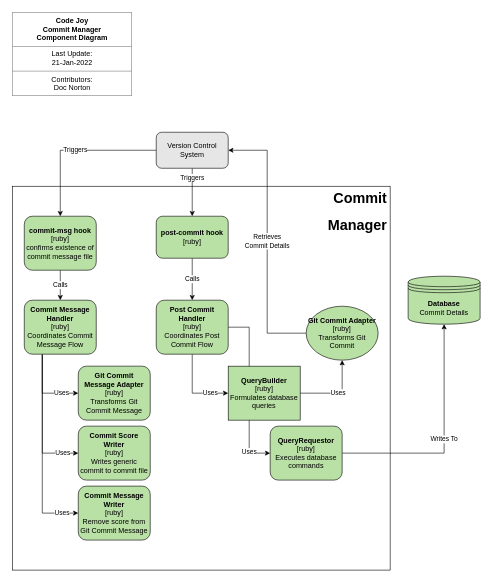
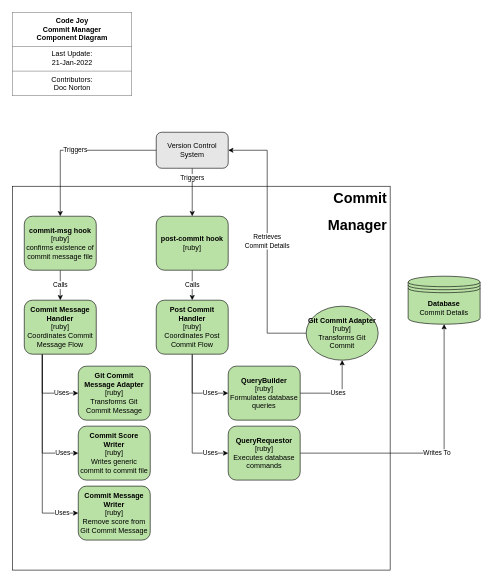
- <mxCell id="20" value="&lt;b&gt;post-commit hook&lt;br&gt;&lt;/b&gt;[ruby]&lt;br&gt;" style="rounded=1;whiteSpace=wrap;html=1;fillColor=#B9E0A5;" parent="1" vertex="1"><mxGeometry x="260" y="360" width="120" height="70" as="geometry" /></mxCell>
+ <mxCell id="20" value="&lt;b&gt;post-commit hook&lt;br&gt;&lt;/b&gt;[ruby]&lt;br&gt;" style="rounded=1;whiteSpace=wrap;html=1;fillColor=#B9E0A5;" parent="1" vertex="1"><mxGeometry x="260" y="360" width="120" height="90" as="geometry" /></mxCell>
- <mxCell id="26" value="&lt;b&gt;QueryBuilder&lt;br&gt;&lt;/b&gt;[ruby]&lt;br&gt;Formulates database queries" style="whiteSpace=wrap;html=1;fillColor=#B9E0A5;rounded=0;" vertex="1" parent="1"><mxGeometry x="380" y="610" width="120" height="90" as="geometry" /></mxCell>
+ <mxCell id="26" value="&lt;b&gt;QueryBuilder&lt;br&gt;&lt;/b&gt;[ruby]&lt;br&gt;Formulates database queries" style="rounded=1;whiteSpace=wrap;html=1;fillColor=#B9E0A5;" vertex="1" parent="1"><mxGeometry x="380" y="610" width="120" height="90" as="geometry" /></mxCell>
- <mxCell id="24" value="&lt;b&gt;QueryRequestor&lt;br&gt;&lt;/b&gt;[ruby]&lt;br&gt;Executes database commands" style="rounded=1;whiteSpace=wrap;html=1;fillColor=#B9E0A5;" vertex="1" parent="1"><mxGeometry x="450" y="710" width="120" height="90" as="geometry" /></mxCell>
+ <mxCell id="24" value="&lt;b&gt;QueryRequestor&lt;br&gt;&lt;/b&gt;[ruby]&lt;br&gt;Executes database commands" style="rounded=1;whiteSpace=wrap;html=1;fillColor=#B9E0A5;" vertex="1" parent="1"><mxGeometry x="380" y="710" width="120" height="90" as="geometry" /></mxCell>
